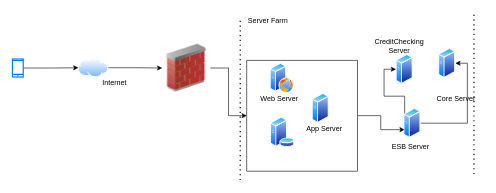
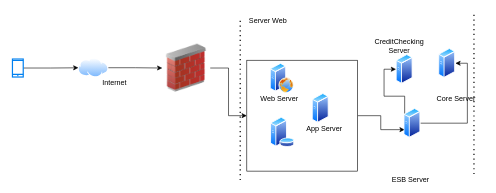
- <mxCell id="18" value="Server Farm" style="text;html=1;align=center;verticalAlign=middle;resizable=0;points=[];autosize=1;strokeColor=none;fillColor=none;" vertex="1" parent="1"><mxGeometry x="401" y="20" width="90" height="30" as="geometry" /></mxCell>
+ <mxCell id="18" value="Server Web" style="text;html=1;align=center;verticalAlign=middle;resizable=0;points=[];autosize=1;strokeColor=none;fillColor=none;" vertex="1" parent="1"><mxGeometry x="401" y="20" width="90" height="30" as="geometry" /></mxCell>
- <mxCell id="20" value="ESB Server" style="text;html=1;align=center;verticalAlign=middle;resizable=0;points=[];autosize=1;strokeColor=none;fillColor=none;" vertex="1" parent="1"><mxGeometry x="639" y="230" width="90" height="30" as="geometry" /></mxCell>
+ <mxCell id="20" value="ESB Server" style="text;html=1;align=center;verticalAlign=middle;resizable=0;points=[];autosize=1;strokeColor=none;fillColor=none;" vertex="1" parent="1"><mxGeometry x="639" y="285" width="90" height="30" as="geometry" /></mxCell>
